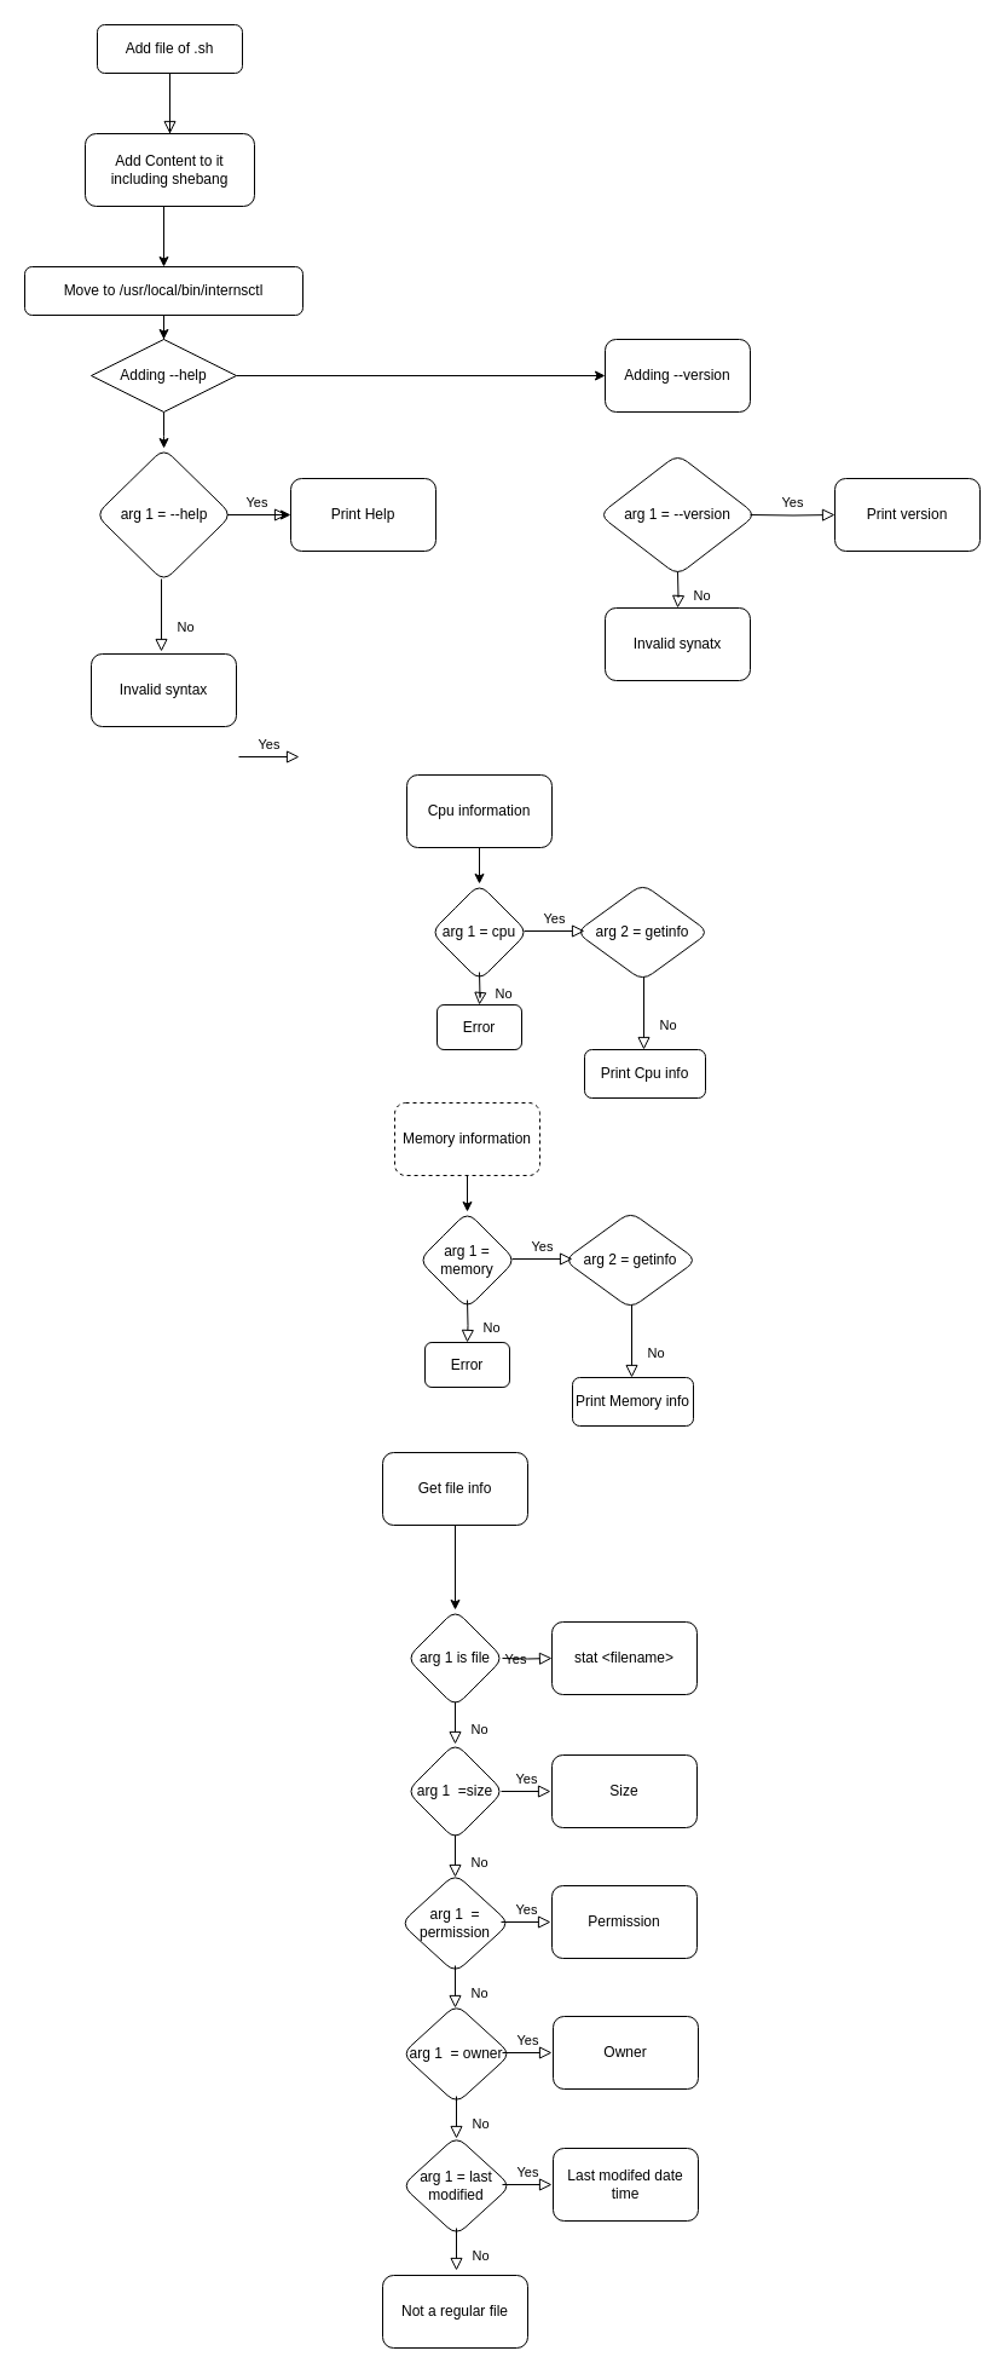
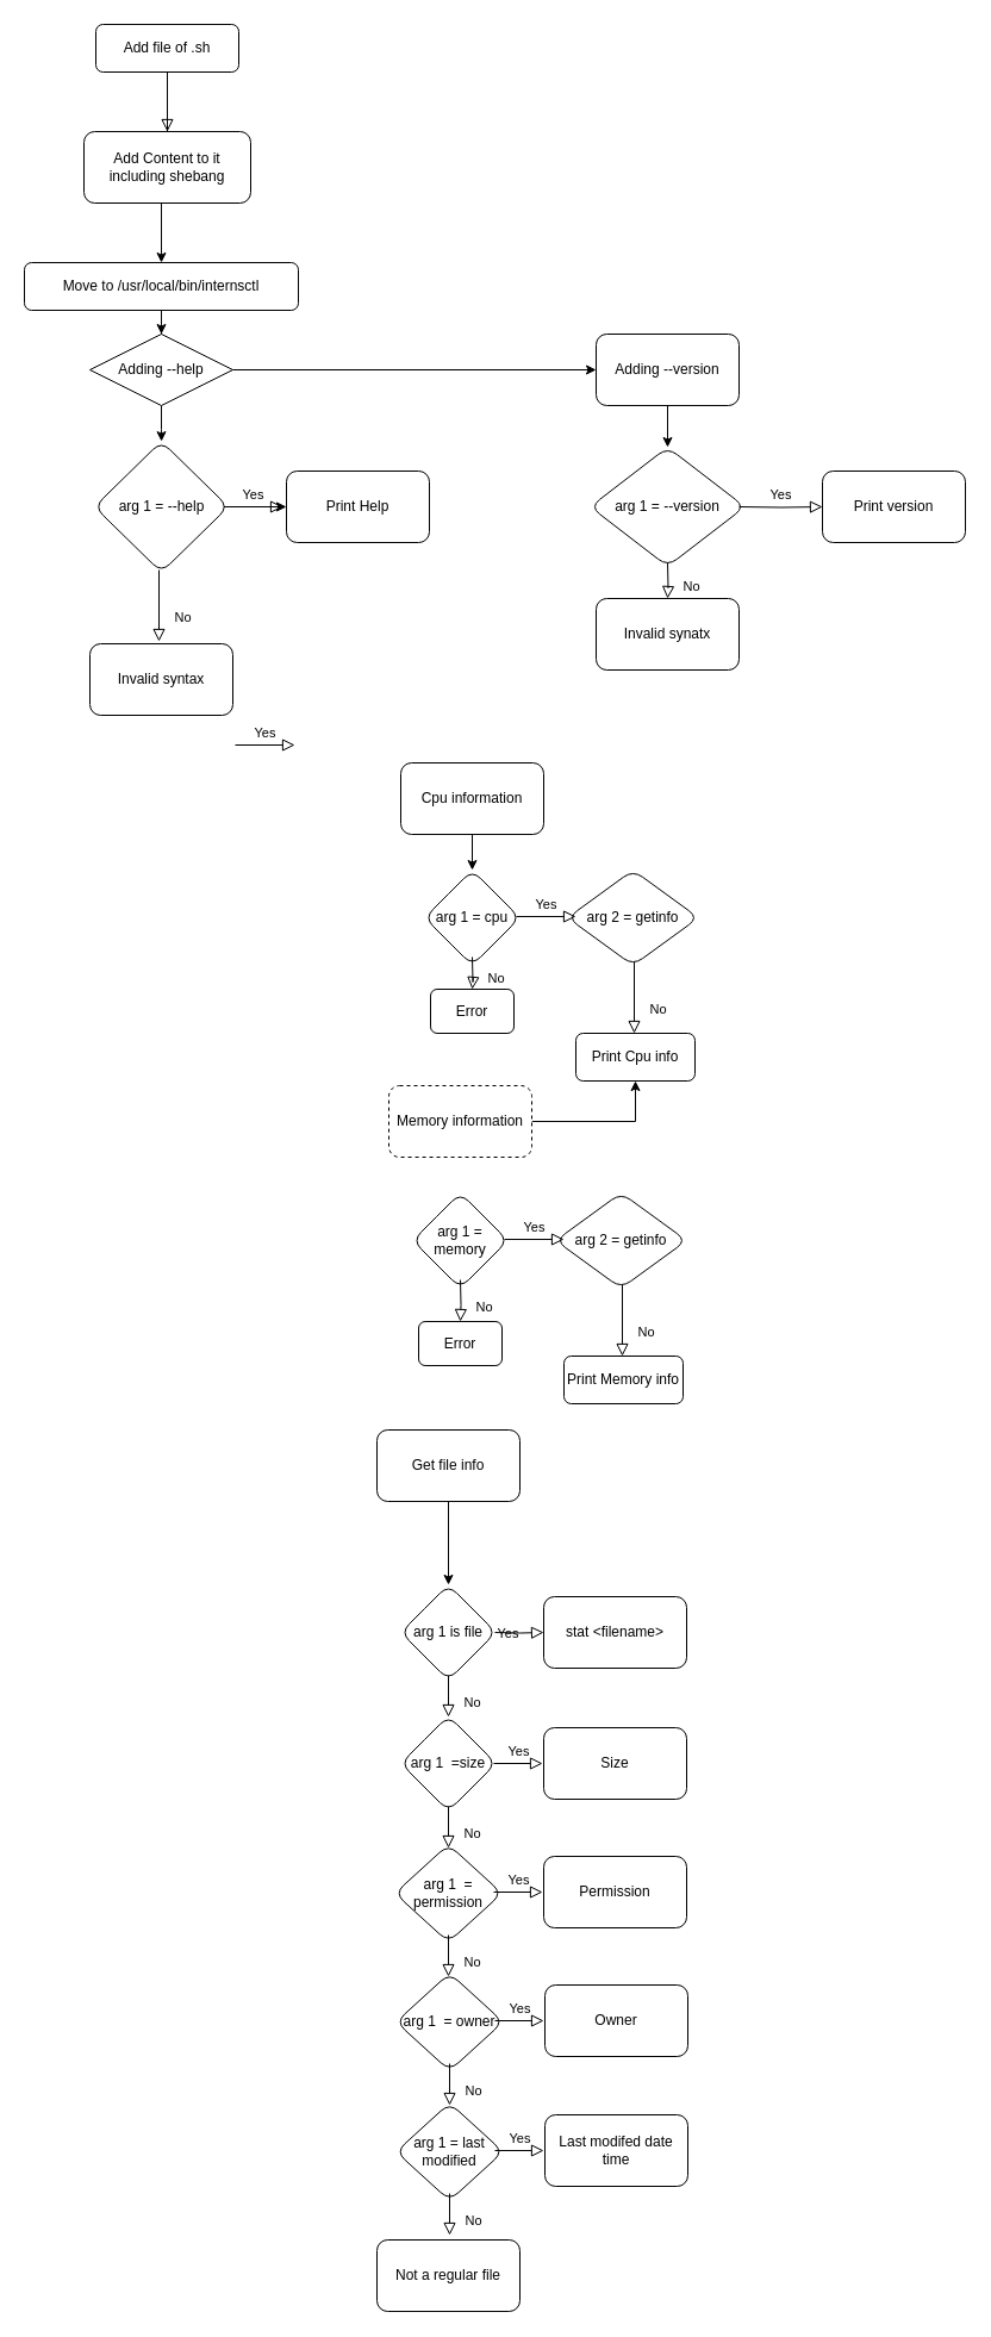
+ <mxCell id="18" value="" style="edgeStyle=orthogonalEdgeStyle;rounded=0;orthogonalLoop=1;jettySize=auto;html=1;" edge="1" parent="1" source="19" target="20"><mxGeometry relative="1" as="geometry" /></mxCell>
- <mxCell id="34" value="" style="edgeStyle=orthogonalEdgeStyle;rounded=0;orthogonalLoop=1;jettySize=auto;html=1;" edge="1" parent="1" source="35" target="36"><mxGeometry relative="1" as="geometry" /></mxCell>
+ <mxCell id="34" value="" style="edgeStyle=orthogonalEdgeStyle;rounded=0;orthogonalLoop=1;jettySize=auto;html=1;" edge="1" parent="1" source="35" target="31"><mxGeometry relative="1" as="geometry" /></mxCell>
